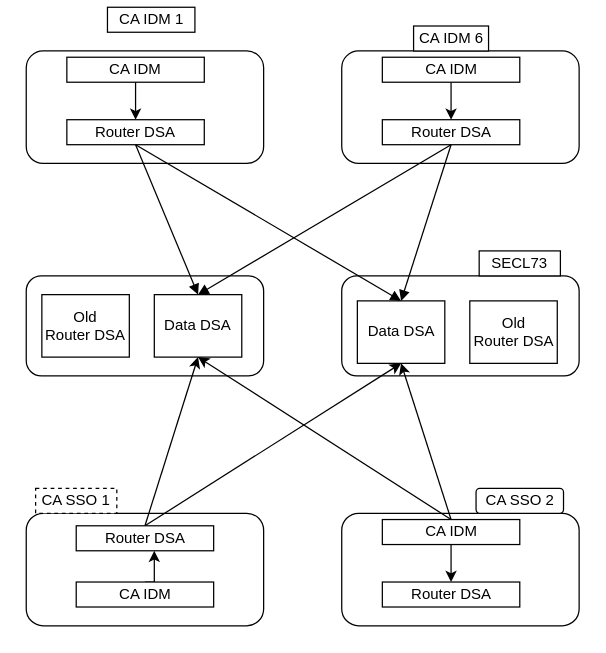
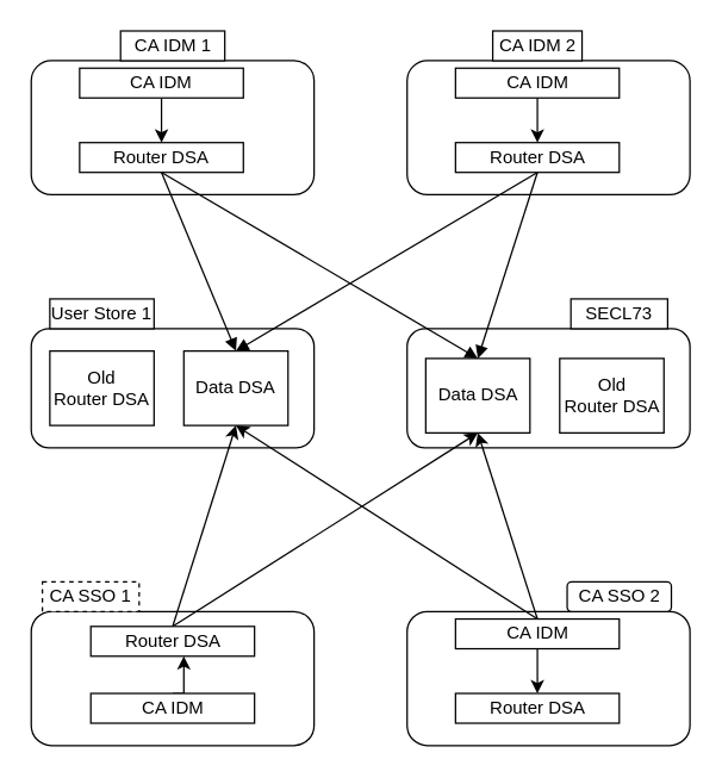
- <mxCell id="3" value="CA IDM 1" style="rounded=0;whiteSpace=wrap;html=1;" parent="1" vertex="1"><mxGeometry x="85.5" y="5" width="70" height="20" as="geometry" /></mxCell>
+ <mxCell id="3" value="CA IDM 1" style="rounded=0;whiteSpace=wrap;html=1;" parent="1" vertex="1"><mxGeometry x="80.5" y="20" width="70" height="20" as="geometry" /></mxCell>
- <mxCell id="37" value="CA IDM 6" style="rounded=0;whiteSpace=wrap;html=1;" vertex="1" parent="1"><mxGeometry x="330.5" y="20" width="60" height="20" as="geometry" /></mxCell>
+ <mxCell id="37" value="CA IDM 2" style="rounded=0;whiteSpace=wrap;html=1;" vertex="1" parent="1"><mxGeometry x="330.5" y="20" width="60" height="20" as="geometry" /></mxCell>
+ <mxCell id="12" value="User Store 1" style="rounded=0;whiteSpace=wrap;html=1;" parent="1" vertex="1"><mxGeometry x="33" y="200" width="70" height="20" as="geometry" /></mxCell>
